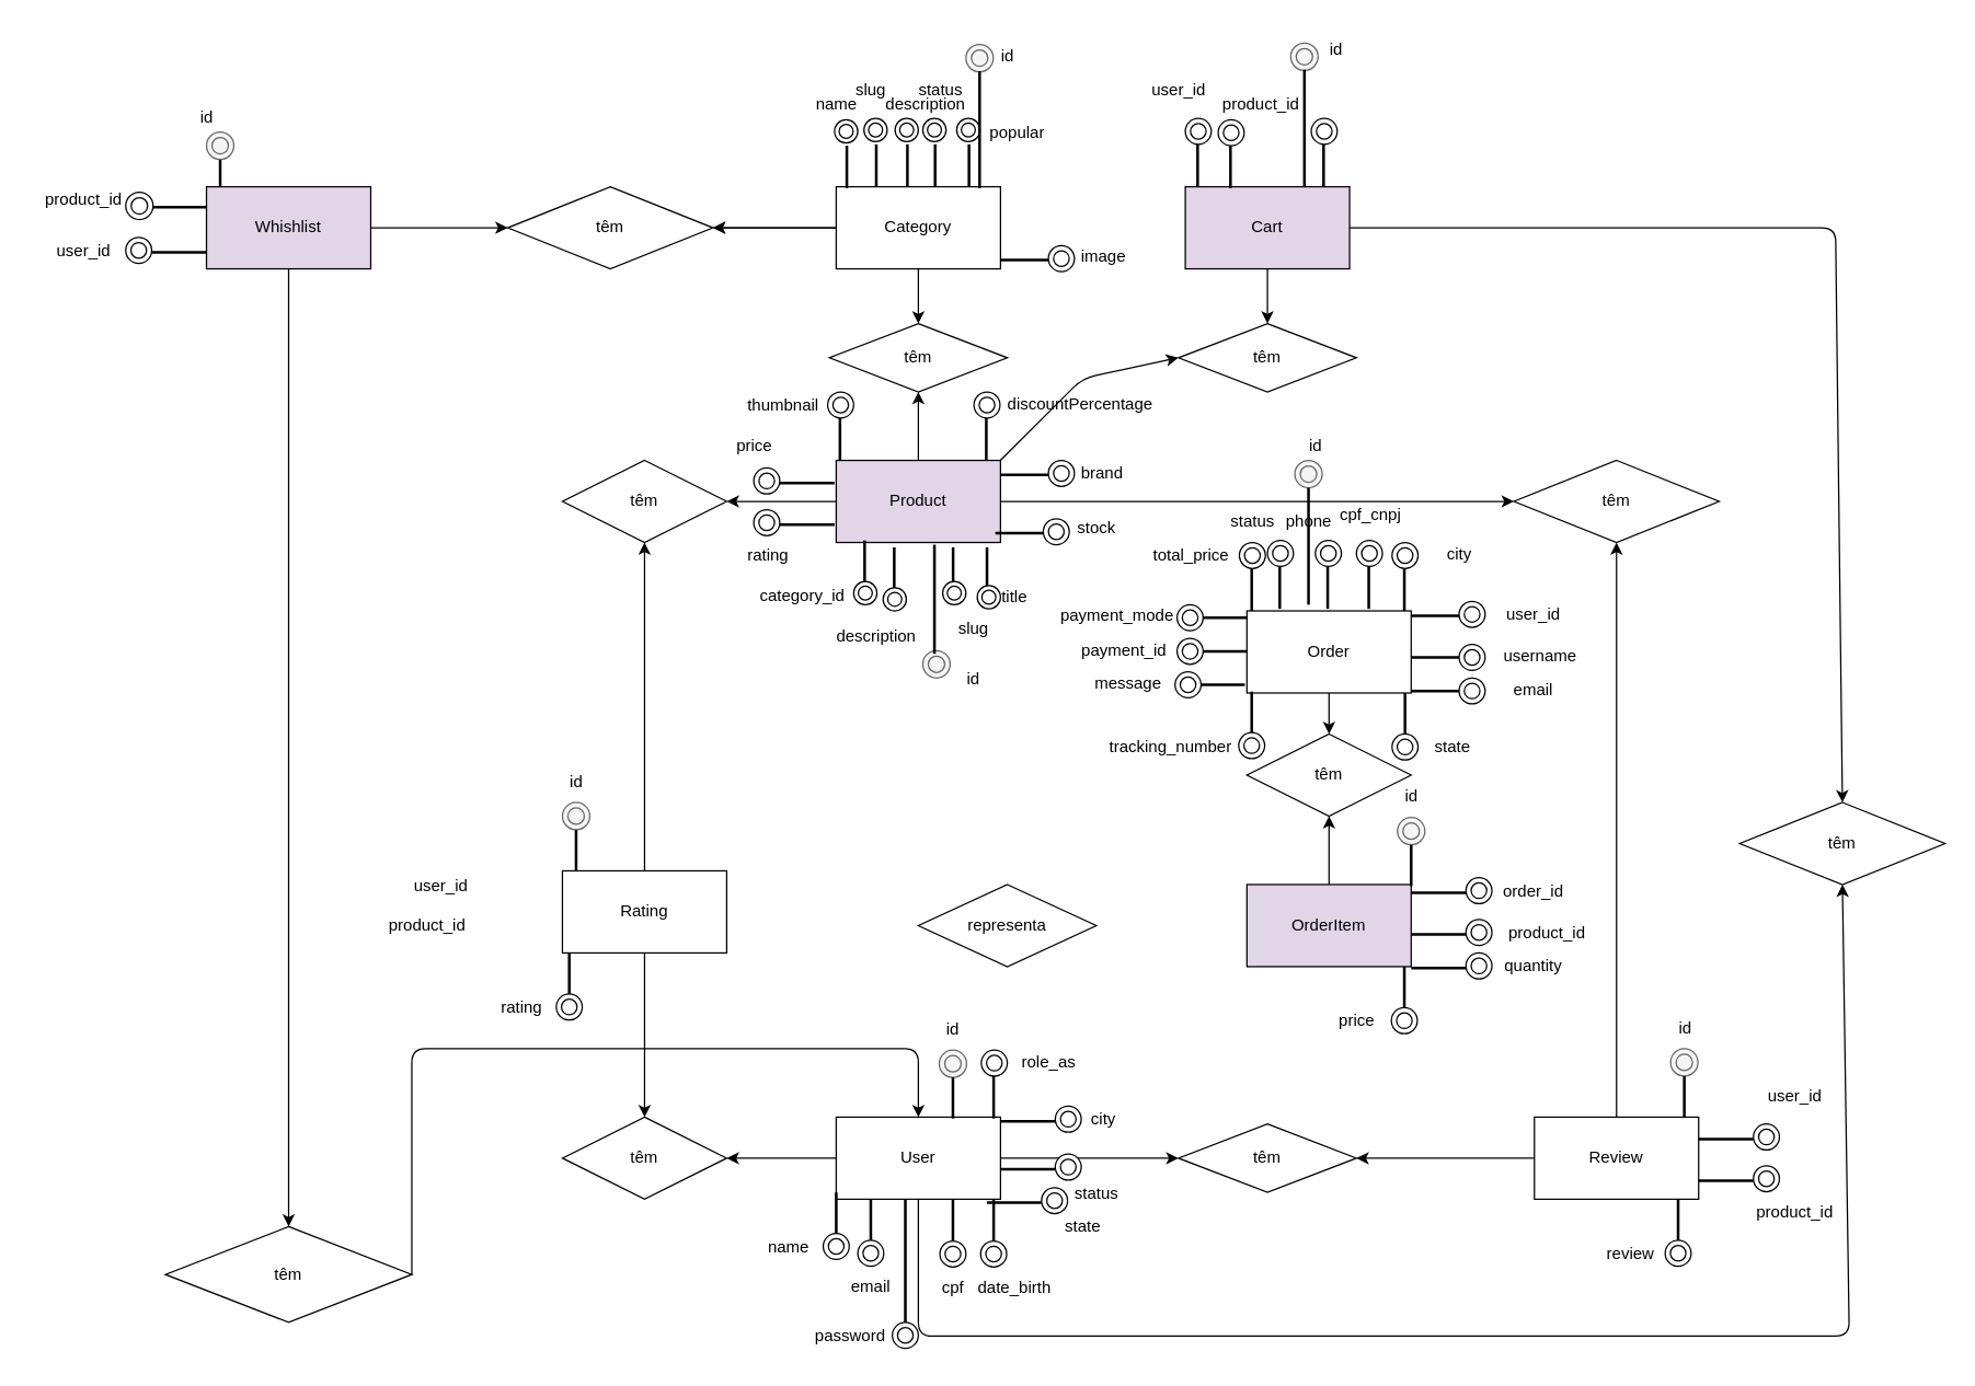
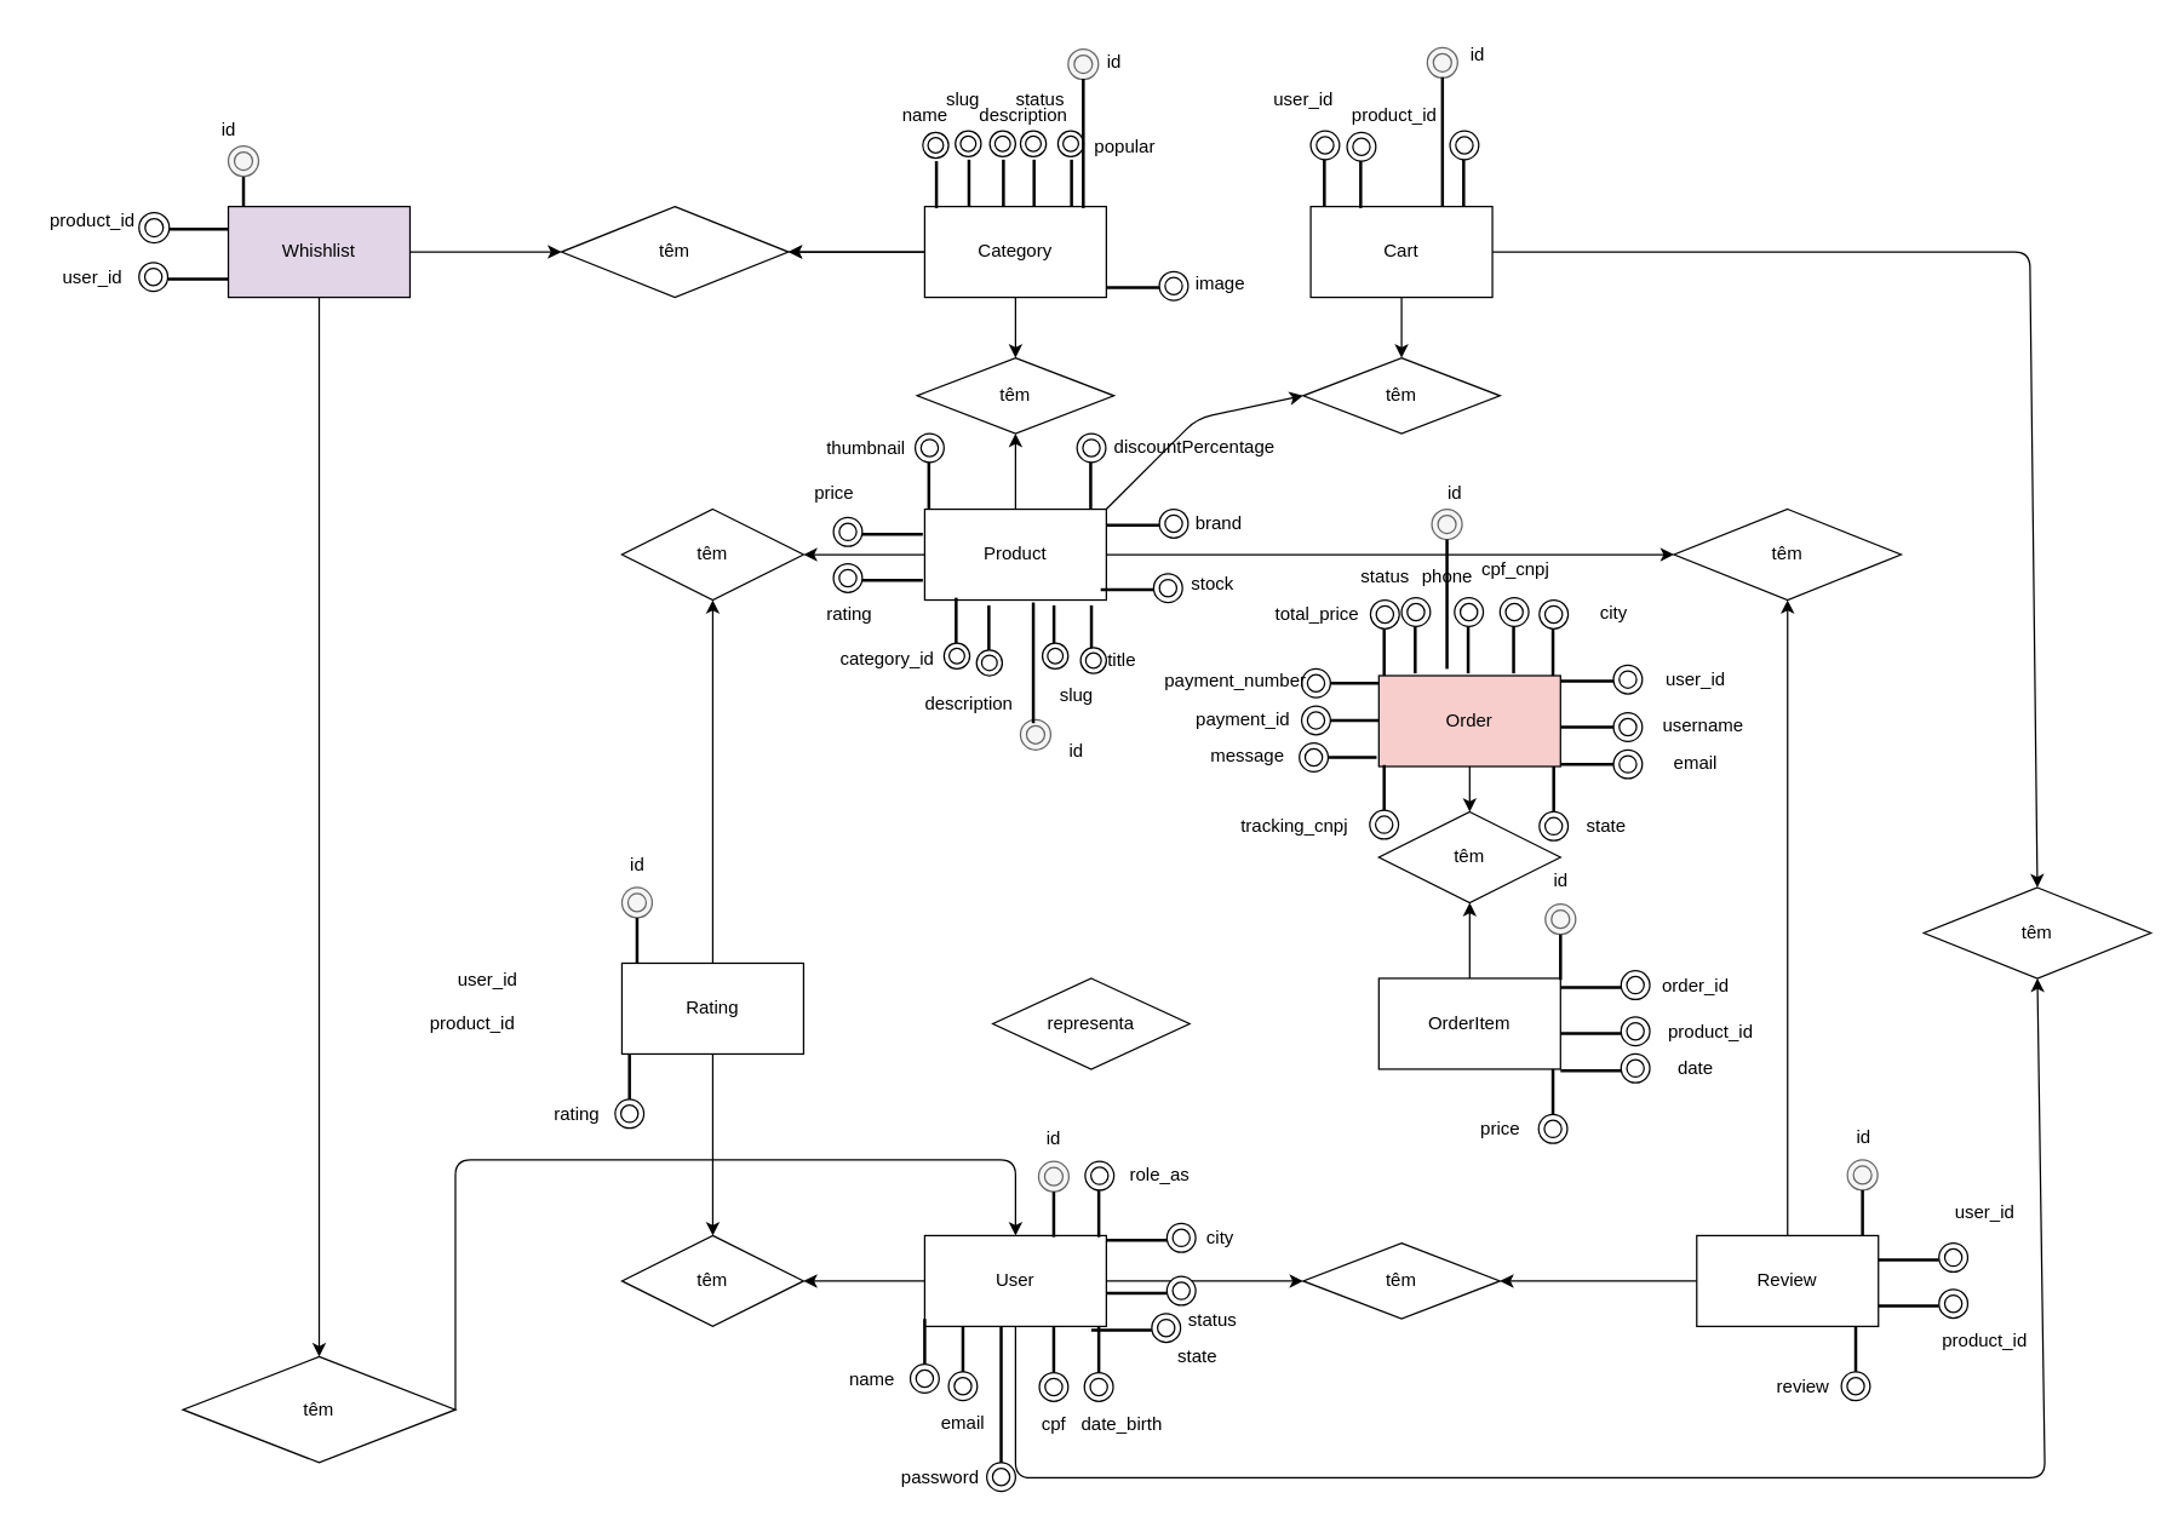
- <mxCell id="34" value="Cart" style="rounded=0;whiteSpace=wrap;html=1;fillColor=#e1d5e7;" vertex="1" parent="1"><mxGeometry x="865" y="136" width="120" height="60" as="geometry" /></mxCell>
+ <mxCell id="34" value="Cart" style="rounded=0;whiteSpace=wrap;html=1;" vertex="1" parent="1"><mxGeometry x="865" y="136" width="120" height="60" as="geometry" /></mxCell>
- <mxCell id="6" value="Product" style="rounded=0;whiteSpace=wrap;html=1;fillColor=#e1d5e7;" vertex="1" parent="1"><mxGeometry x="610" y="336" width="120" height="60" as="geometry" /></mxCell>
+ <mxCell id="6" value="Product" style="rounded=0;whiteSpace=wrap;html=1;" vertex="1" parent="1"><mxGeometry x="610" y="336" width="120" height="60" as="geometry" /></mxCell>
- <mxCell id="152" value="payment_mode" style="text;html=1;align=center;verticalAlign=middle;resizable=0;points=[];autosize=1;strokeColor=none;fillColor=none;" vertex="1" parent="1"><mxGeometry x="760" y="434.5" width="110" height="30" as="geometry" /></mxCell>
+ <mxCell id="152" value="payment_number" style="text;html=1;align=center;verticalAlign=middle;resizable=0;points=[];autosize=1;strokeColor=none;fillColor=none;" vertex="1" parent="1"><mxGeometry x="760" y="434.5" width="110" height="30" as="geometry" /></mxCell>
- <mxCell id="13" value="Order" style="rounded=0;whiteSpace=wrap;html=1;" vertex="1" parent="1"><mxGeometry x="910" y="446" width="120" height="60" as="geometry" /></mxCell>
+ <mxCell id="13" value="Order" style="rounded=0;whiteSpace=wrap;html=1;fillColor=#f8cecc;" vertex="1" parent="1"><mxGeometry x="910" y="446" width="120" height="60" as="geometry" /></mxCell>
- <mxCell id="161" value="tracking_number" style="text;html=1;align=center;verticalAlign=middle;resizable=0;points=[];autosize=1;strokeColor=none;fillColor=none;" vertex="1" parent="1"><mxGeometry x="798.5" y="530.5" width="110" height="30" as="geometry" /></mxCell>
+ <mxCell id="161" value="tracking_cnpj" style="text;html=1;align=center;verticalAlign=middle;resizable=0;points=[];autosize=1;strokeColor=none;fillColor=none;" vertex="1" parent="1"><mxGeometry x="798.5" y="530.5" width="110" height="30" as="geometry" /></mxCell>
- <mxCell id="17" value="representa" style="rhombus;whiteSpace=wrap;html=1;" vertex="1" parent="1"><mxGeometry x="670" y="646" width="130" height="60" as="geometry" /></mxCell>
+ <mxCell id="17" value="representa" style="rhombus;whiteSpace=wrap;html=1;" vertex="1" parent="1"><mxGeometry x="655" y="646" width="130" height="60" as="geometry" /></mxCell>
- <mxCell id="15" value="OrderItem" style="rounded=0;whiteSpace=wrap;html=1;fillColor=#e1d5e7;" vertex="1" parent="1"><mxGeometry x="910" y="646" width="120" height="60" as="geometry" /></mxCell>
+ <mxCell id="15" value="OrderItem" style="rounded=0;whiteSpace=wrap;html=1;" vertex="1" parent="1"><mxGeometry x="910" y="646" width="120" height="60" as="geometry" /></mxCell>
- <mxCell id="85" value="quantity" style="text;html=1;align=center;verticalAlign=middle;resizable=0;points=[];autosize=1;strokeColor=none;fillColor=none;" vertex="1" parent="1"><mxGeometry x="1084" y="691" width="70" height="30" as="geometry" /></mxCell>
+ <mxCell id="85" value="date" style="text;html=1;align=center;verticalAlign=middle;resizable=0;points=[];autosize=1;strokeColor=none;fillColor=none;" vertex="1" parent="1"><mxGeometry x="1084" y="691" width="70" height="30" as="geometry" /></mxCell>
